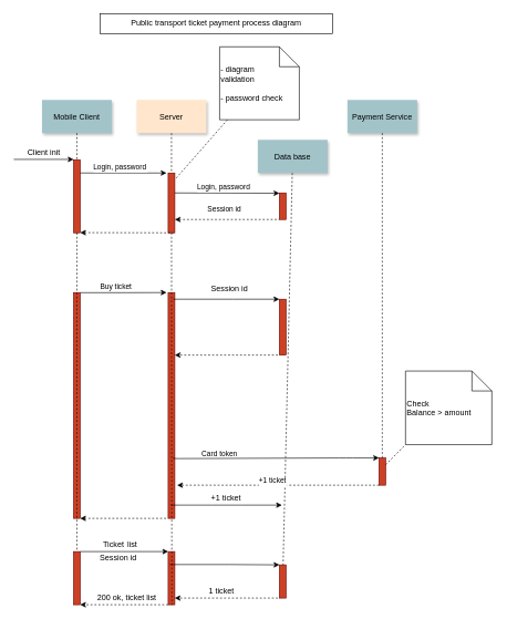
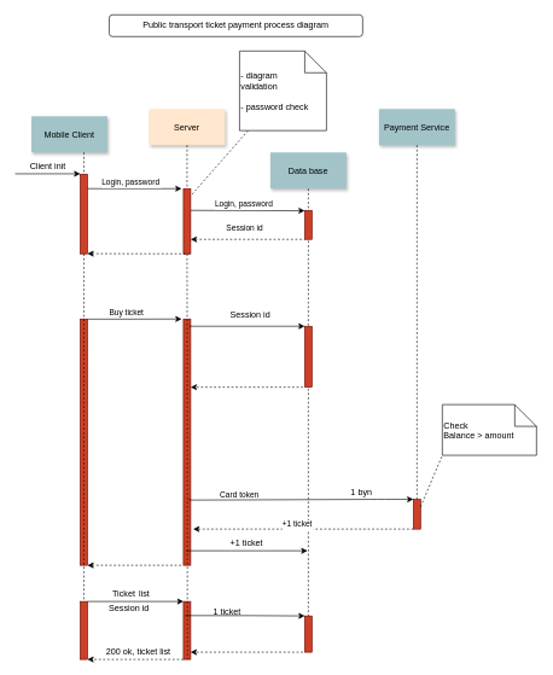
- <mxCell id="46" value="Public transport ticket payment process diagram" style="whiteSpace=wrap;html=1;" vertex="1" parent="1"><mxGeometry x="150" y="20" width="350" height="30" as="geometry" /></mxCell>
+ <mxCell id="46" value="Public transport ticket payment process diagram" style="whiteSpace=wrap;html=1;rounded=1;" vertex="1" parent="1"><mxGeometry x="150" y="20" width="350" height="30" as="geometry" /></mxCell>
- <mxCell id="4" value="Mobile Client" style="shadow=1;fillColor=#A2C4C9;strokeColor=none" vertex="1" parent="1"><mxGeometry x="62.5" y="150" width="105" height="50" as="geometry" /></mxCell>
+ <mxCell id="4" value="Mobile Client" style="shadow=1;fillColor=#A2C4C9;strokeColor=none" vertex="1" parent="1"><mxGeometry x="42.5" y="160" width="105" height="50" as="geometry" /></mxCell>
- <mxCell id="10" value="Data base" style="shadow=1;fillColor=#A2C4C9;strokeColor=none" vertex="1" parent="1"><mxGeometry x="387.504" y="210" width="105" height="50" as="geometry" /></mxCell>
+ <mxCell id="10" value="Data base" style="shadow=1;fillColor=#A2C4C9;strokeColor=none" vertex="1" parent="1"><mxGeometry x="372.504" y="210" width="105" height="50" as="geometry" /></mxCell>
- <mxCell id="33" value="Check&#10;Balance &gt; amount" style="shape=note;align=left" vertex="1" parent="1"><mxGeometry x="610" y="558.17" width="130.03" height="110.83" as="geometry" /></mxCell>
+ <mxCell id="33" value="Check&#10;Balance &gt; amount" style="shape=note;align=left" vertex="1" parent="1"><mxGeometry x="610" y="558.17" width="130.03" height="70" as="geometry" /></mxCell>
+ <mxCell id="32" value="1 byn" style="text;html=1;align=center;verticalAlign=middle;resizable=0;points=[];autosize=1;strokeColor=none;" vertex="1" parent="1"><mxGeometry x="477.5" y="669" width="40" height="20" as="geometry" /></mxCell>
- <mxCell id="44" value="1 ticket" style="text;html=1;strokeColor=none;fillColor=none;align=center;verticalAlign=middle;whiteSpace=wrap;rounded=0;" vertex="1" parent="1"><mxGeometry x="312.5" y="880" width="40" height="20" as="geometry" /></mxCell>
+ <mxCell id="44" value="1 ticket" style="text;html=1;strokeColor=none;fillColor=none;align=center;verticalAlign=middle;whiteSpace=wrap;rounded=0;" vertex="1" parent="1"><mxGeometry x="292.5" y="835" width="40" height="20" as="geometry" /></mxCell>
